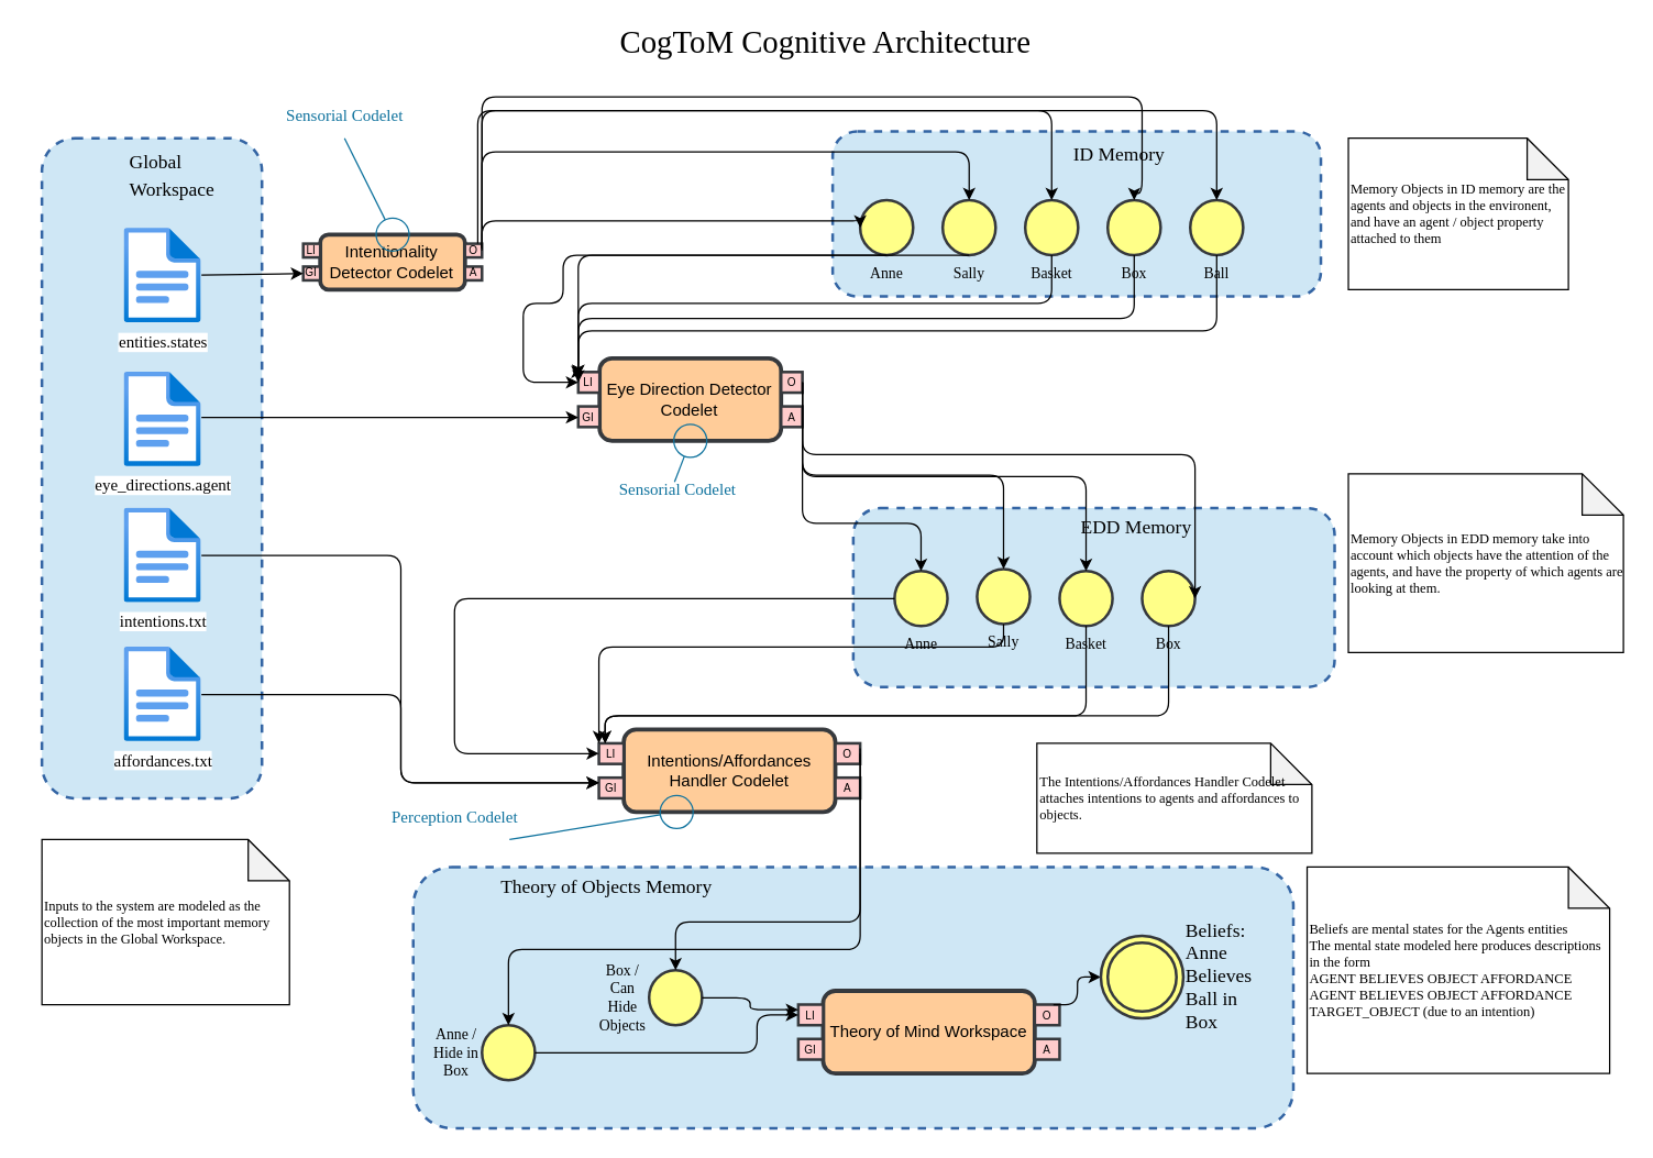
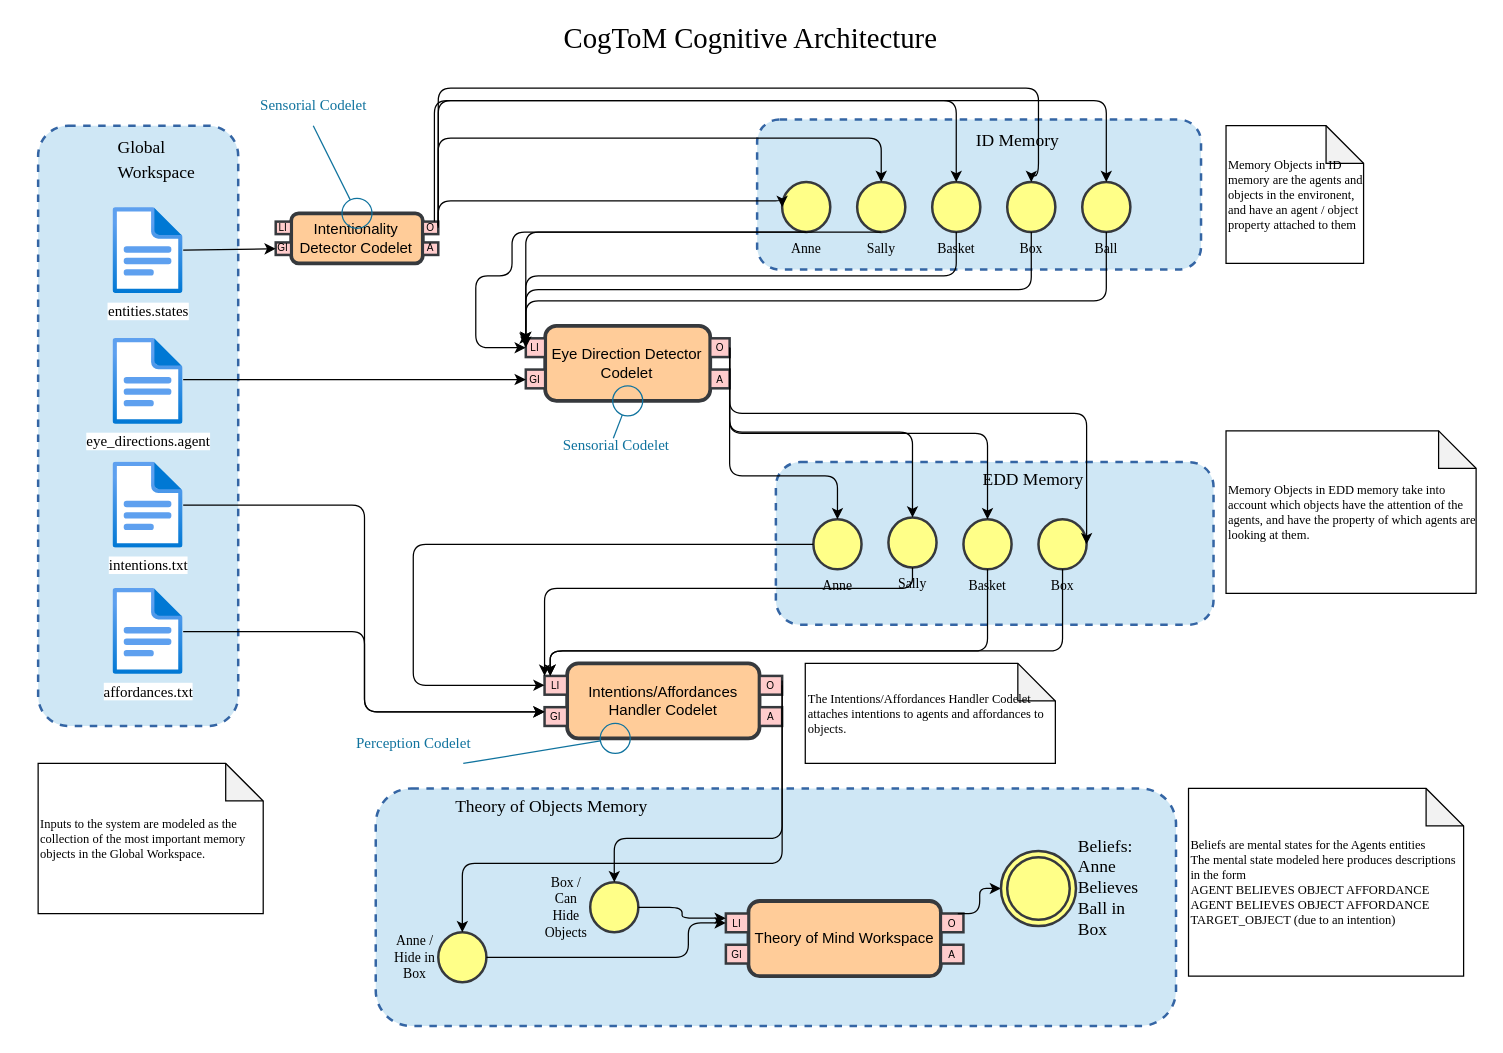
- <mxCell id="25" value="Memory Objects in ID memory are the agents and objects in the environent, and have an agent / object property attached to them" style="shape=note;whiteSpace=wrap;html=1;backgroundOutline=1;darkOpacity=0.05;fontFamily=Hack;fontSource=https%3A%2F%2Ffonts.googleapis.com%2Fcss%3Ffamily%3DHack;fontSize=10;align=left;" vertex="1" parent="1"><mxGeometry x="980" y="100" width="160" height="110" as="geometry" /></mxCell>
+ <mxCell id="25" value="Memory Objects in ID memory are the agents and objects in the environent, and have an agent / object property attached to them" style="shape=note;whiteSpace=wrap;html=1;backgroundOutline=1;darkOpacity=0.05;fontFamily=Hack;fontSource=https%3A%2F%2Ffonts.googleapis.com%2Fcss%3Ffamily%3DHack;fontSize=10;align=left;" vertex="1" parent="1"><mxGeometry x="980" y="100" width="110" height="110" as="geometry" /></mxCell>
- <mxCell id="60" value="The Intentions/Affordances Handler Codelet attaches intentions to agents and affordances to objects." style="shape=note;whiteSpace=wrap;html=1;backgroundOutline=1;darkOpacity=0.05;fontFamily=Hack;fontSource=https%3A%2F%2Ffonts.googleapis.com%2Fcss%3Ffamily%3DHack;fontSize=10;align=left;" vertex="1" parent="1"><mxGeometry x="753.5" y="540" width="200" height="80" as="geometry" /></mxCell>
+ <mxCell id="60" value="The Intentions/Affordances Handler Codelet attaches intentions to agents and affordances to objects." style="shape=note;whiteSpace=wrap;html=1;backgroundOutline=1;darkOpacity=0.05;fontFamily=Hack;fontSource=https%3A%2F%2Ffonts.googleapis.com%2Fcss%3Ffamily%3DHack;fontSize=10;align=left;" vertex="1" parent="1"><mxGeometry x="643.5" y="530" width="200" height="80" as="geometry" /></mxCell>
